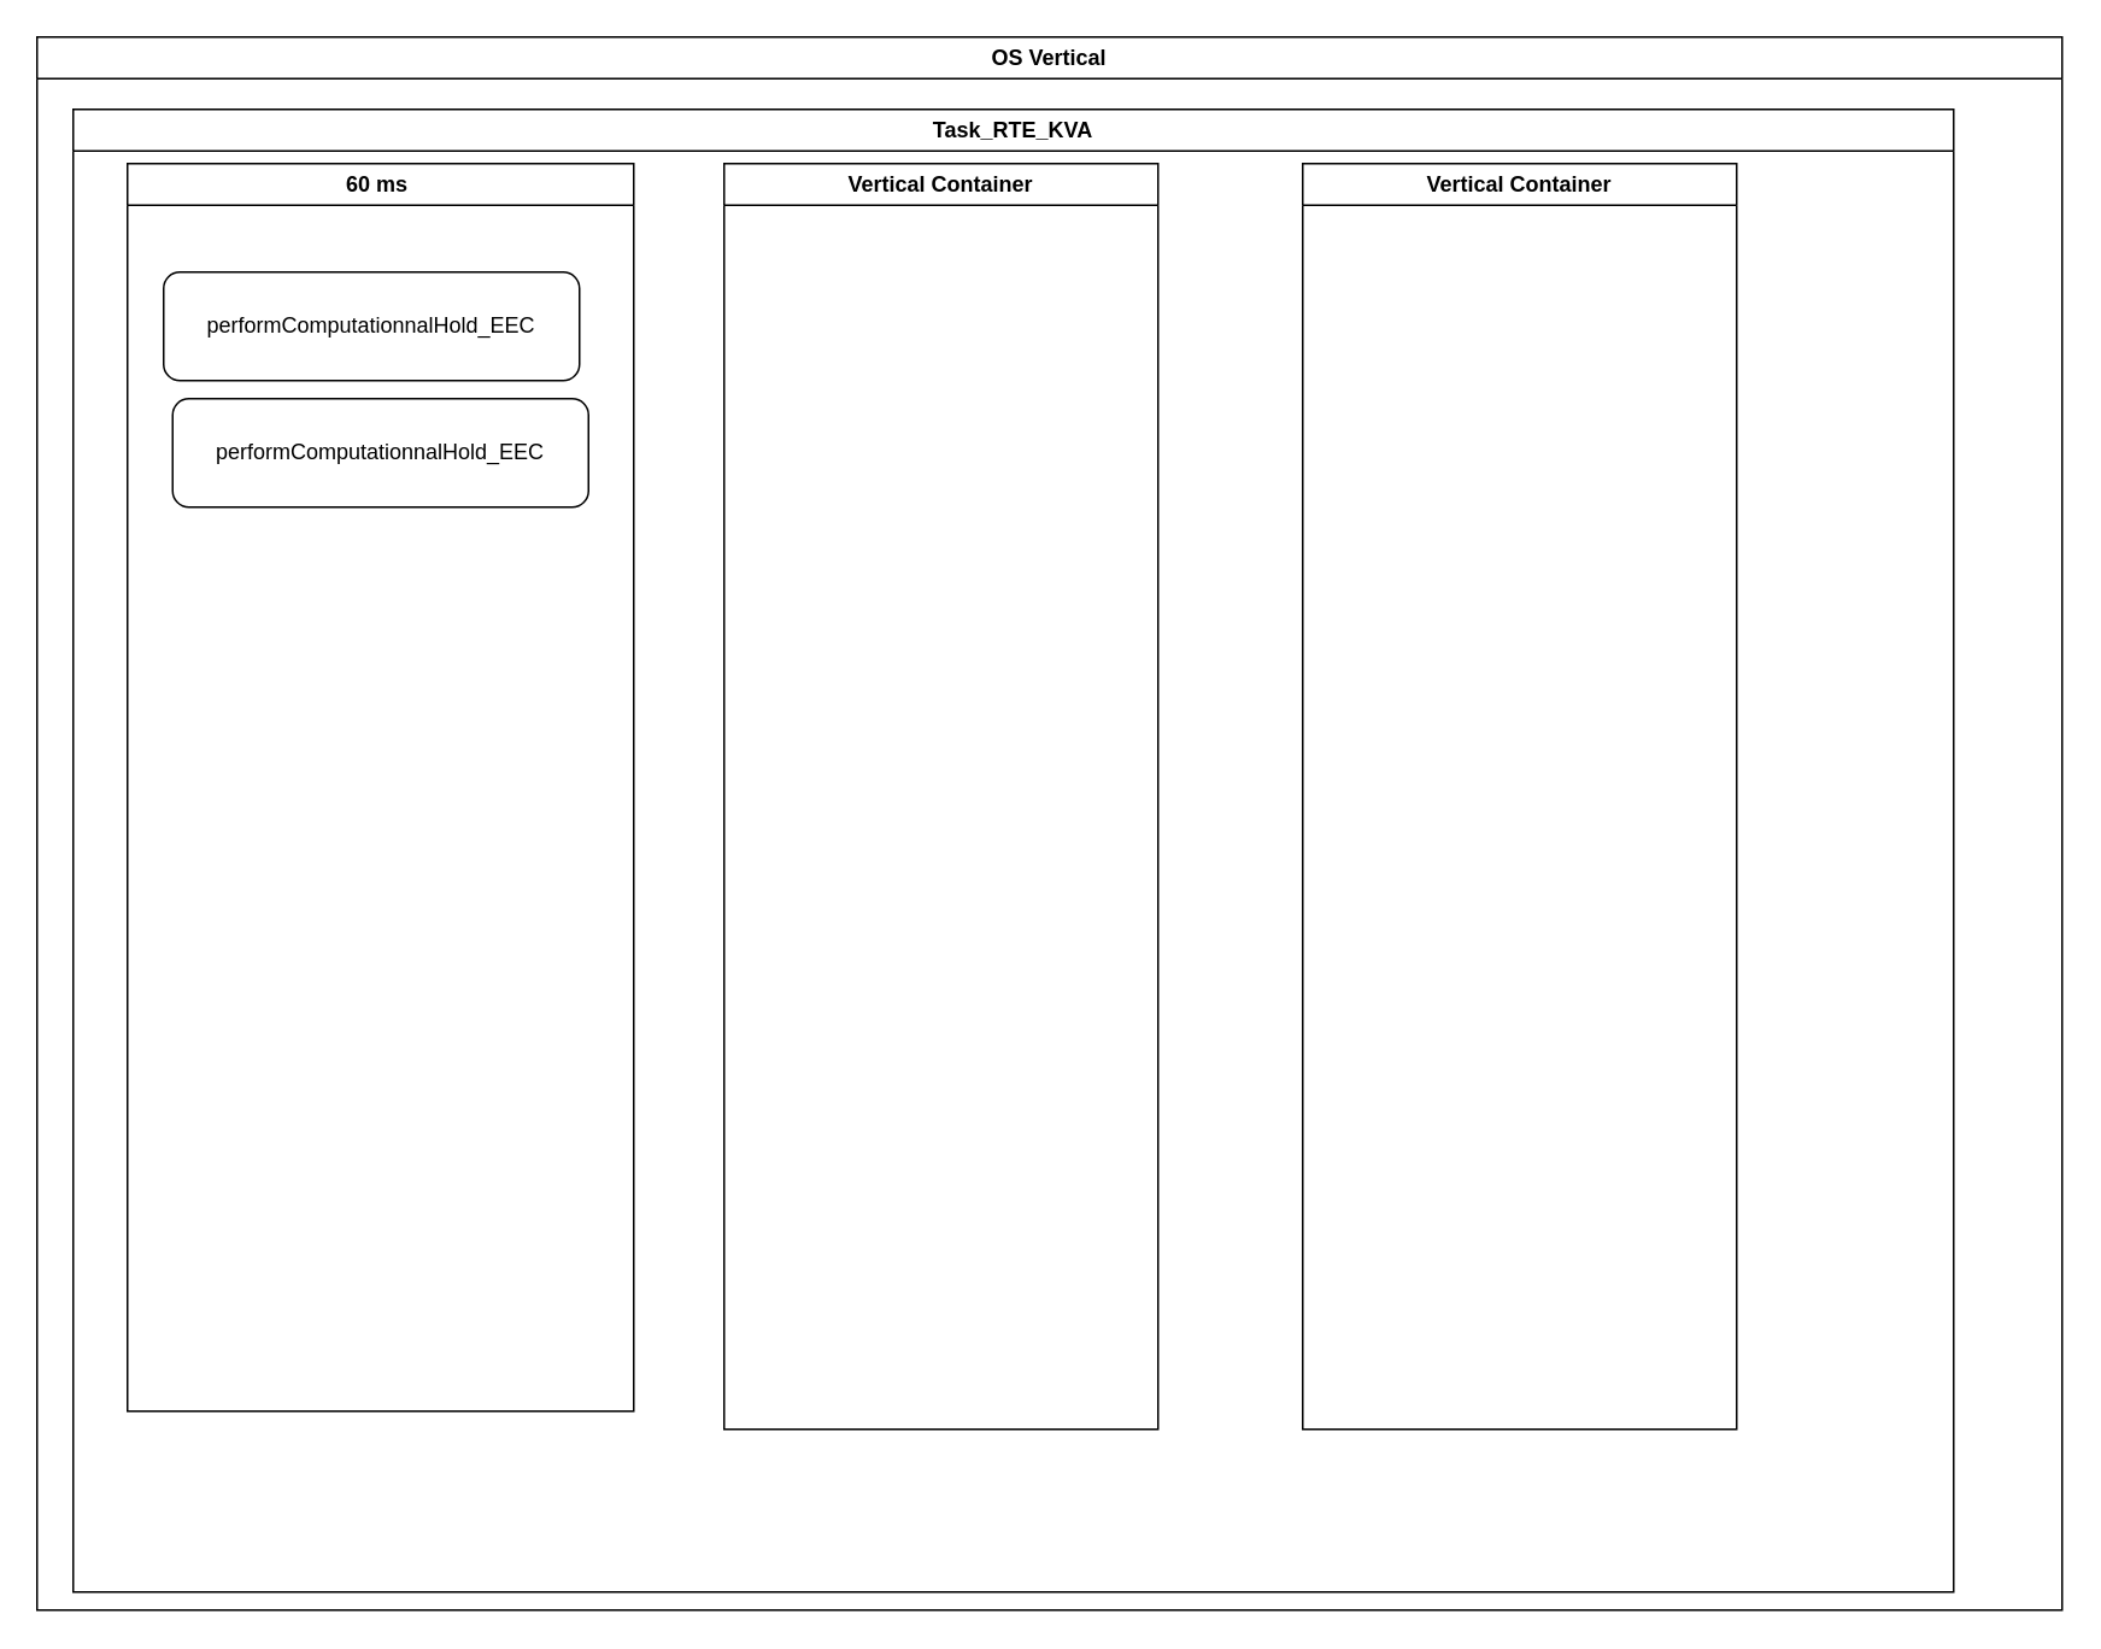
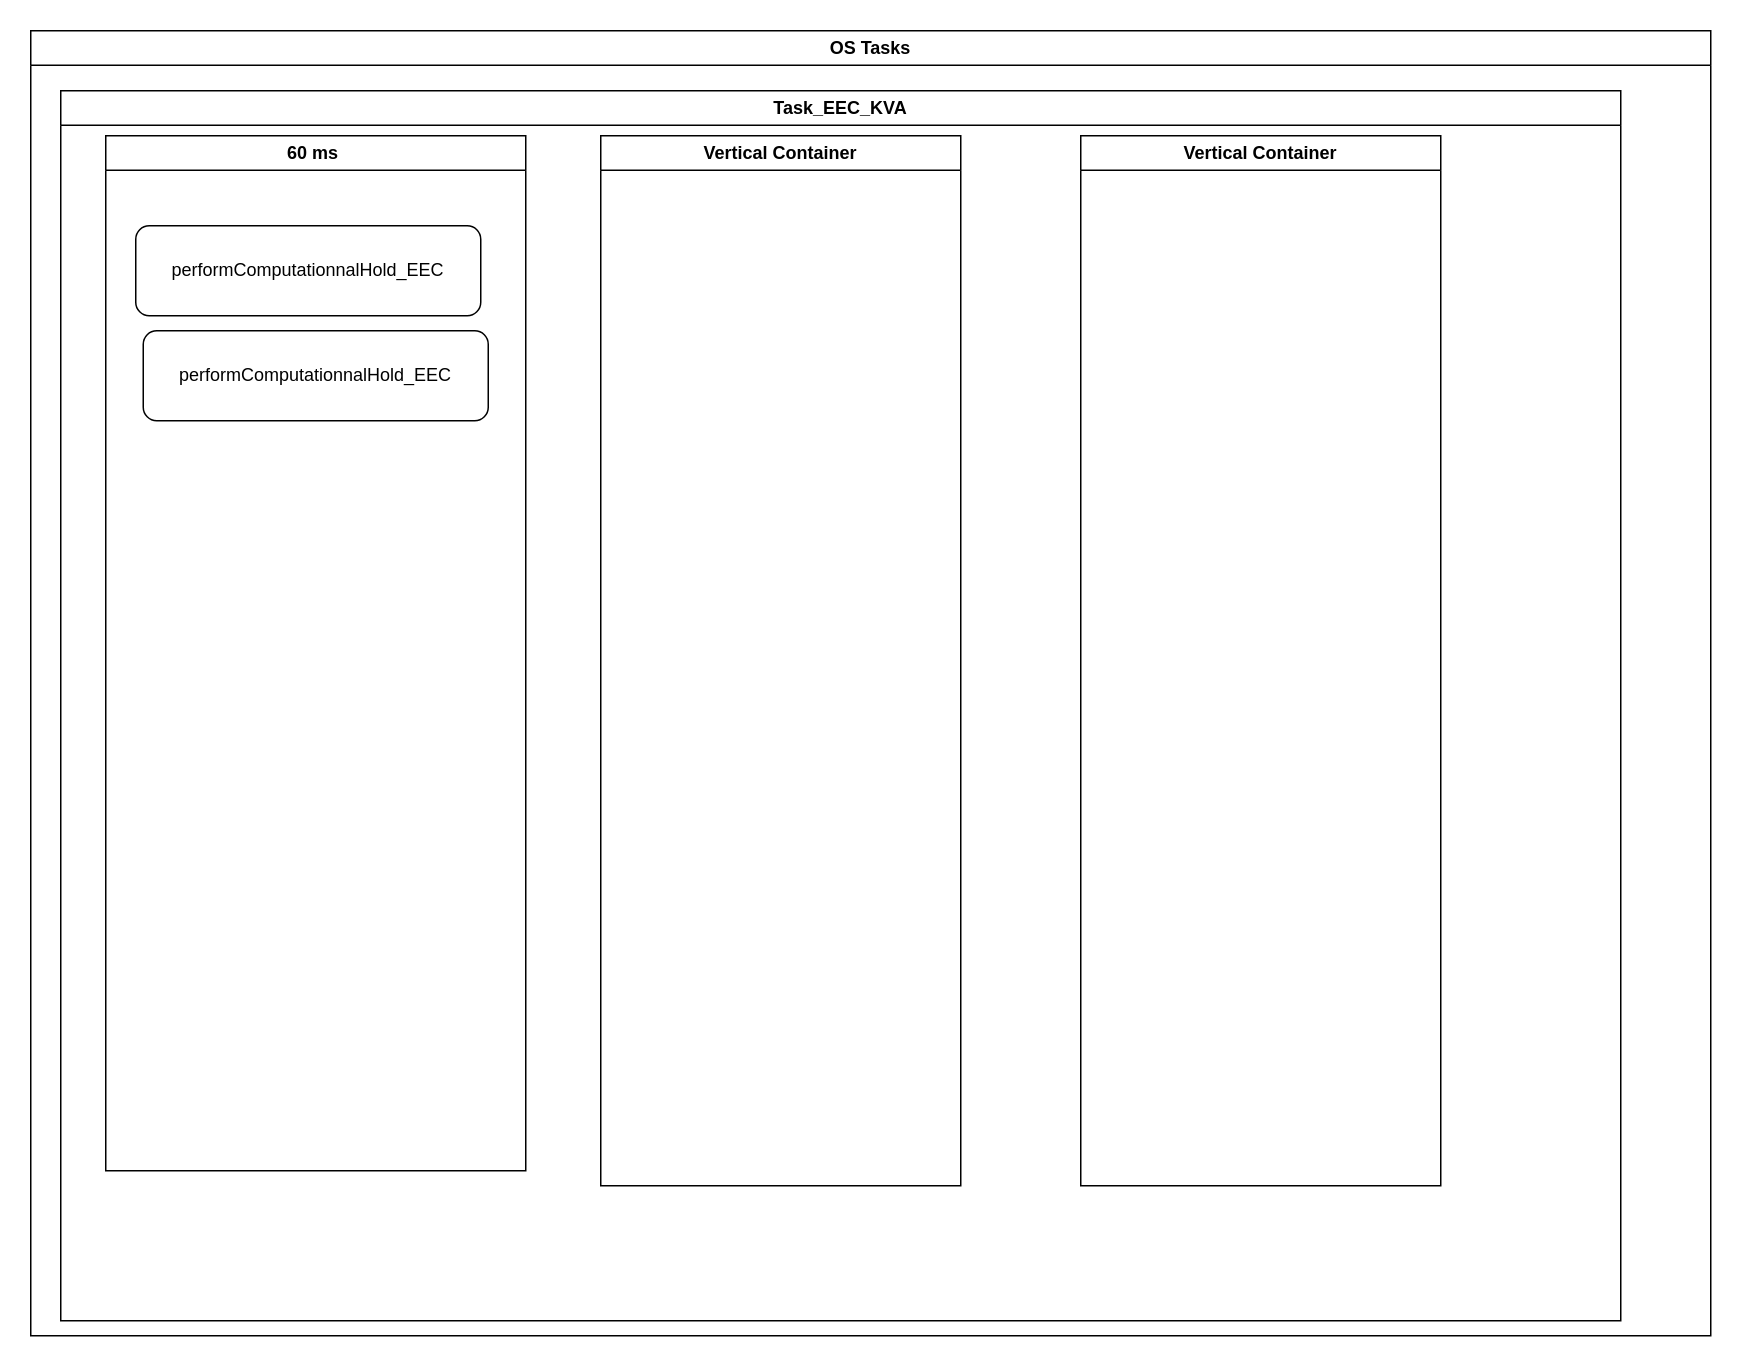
- <mxCell id="6" value="OS Vertical" style="swimlane;whiteSpace=wrap;html=1;" vertex="1" parent="1"><mxGeometry x="20" y="20" width="1120" height="870" as="geometry" /></mxCell>
+ <mxCell id="6" value="OS Tasks" style="swimlane;whiteSpace=wrap;html=1;" vertex="1" parent="1"><mxGeometry x="20" y="20" width="1120" height="870" as="geometry" /></mxCell>
- <mxCell id="7" value="Task_RTE_KVA" style="swimlane;whiteSpace=wrap;html=1;" vertex="1" parent="6"><mxGeometry x="20" y="40" width="1040" height="820" as="geometry" /></mxCell>
+ <mxCell id="7" value="Task_EEC_KVA" style="swimlane;whiteSpace=wrap;html=1;" vertex="1" parent="6"><mxGeometry x="20" y="40" width="1040" height="820" as="geometry" /></mxCell>
